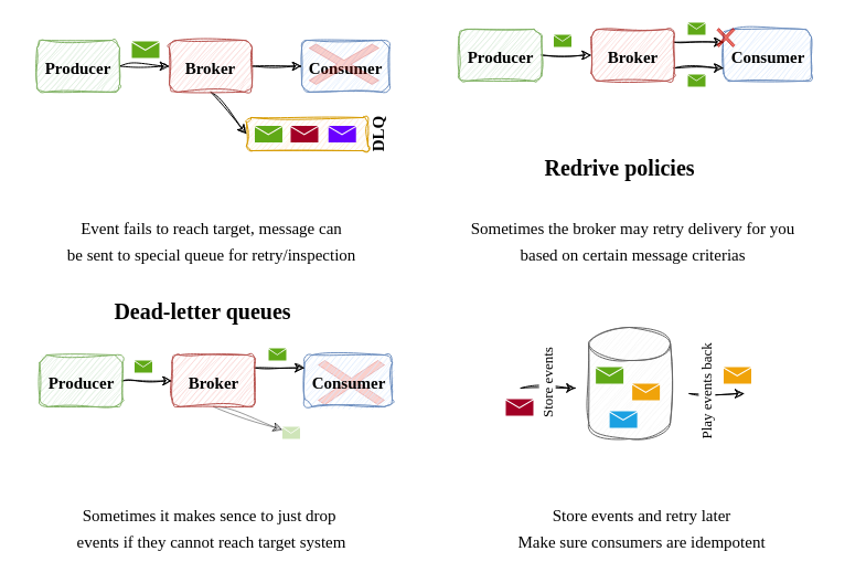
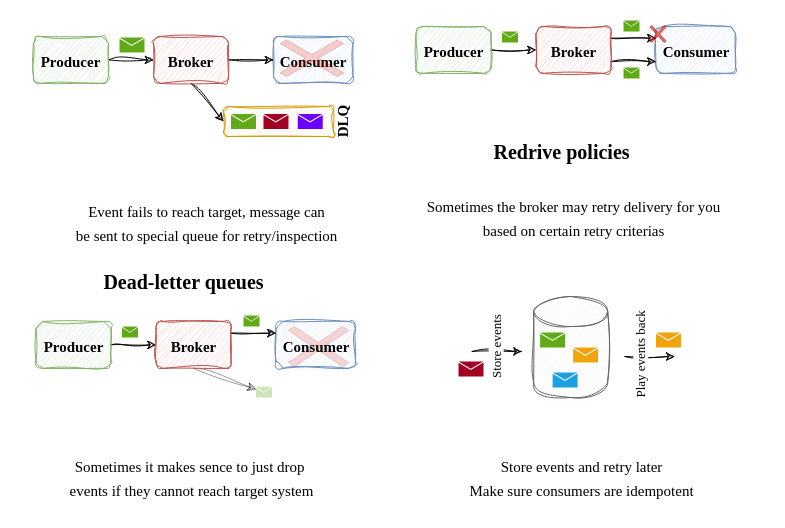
- <mxCell id="7" value="&lt;span style=&quot;font-size: 15px;&quot;&gt;Event fails to reach target, message can&lt;br&gt;be sent to special queue for retry/inspection&lt;br&gt;&lt;/span&gt;" style="text;html=1;align=center;verticalAlign=middle;resizable=0;points=[];autosize=1;strokeColor=none;fillColor=none;fontSize=20;fontFamily=Architects Daughter;fontStyle=0" vertex="1" parent="1"><mxGeometry x="20.5" y="186" width="340" height="60" as="geometry" /></mxCell>
+ <mxCell id="7" value="&lt;span style=&quot;font-size: 15px;&quot;&gt;Event fails to reach target, message can&lt;br&gt;be sent to special queue for retry/inspection&lt;br&gt;&lt;/span&gt;" style="text;html=1;align=center;verticalAlign=middle;resizable=0;points=[];autosize=1;strokeColor=none;fillColor=none;fontSize=20;fontFamily=Architects Daughter;fontStyle=0" vertex="1" parent="1"><mxGeometry x="35.5" y="191" width="340" height="60" as="geometry" /></mxCell>
- <mxCell id="21" value="&lt;span style=&quot;font-size: 15px;&quot;&gt;Sometimes the broker may retry delivery for you&lt;br&gt;based on certain message criterias&lt;br&gt;&lt;/span&gt;" style="text;html=1;align=center;verticalAlign=middle;resizable=0;points=[];autosize=1;strokeColor=none;fillColor=none;fontSize=20;fontFamily=Architects Daughter;fontStyle=0" vertex="1" parent="1"><mxGeometry x="383" y="186" width="380" height="60" as="geometry" /></mxCell>
+ <mxCell id="21" value="&lt;span style=&quot;font-size: 15px;&quot;&gt;Sometimes the broker may retry delivery for you&lt;br&gt;based on certain retry criterias&lt;br&gt;&lt;/span&gt;" style="text;html=1;align=center;verticalAlign=middle;resizable=0;points=[];autosize=1;strokeColor=none;fillColor=none;fontSize=20;fontFamily=Architects Daughter;fontStyle=0" vertex="1" parent="1"><mxGeometry x="383" y="186" width="380" height="60" as="geometry" /></mxCell>
